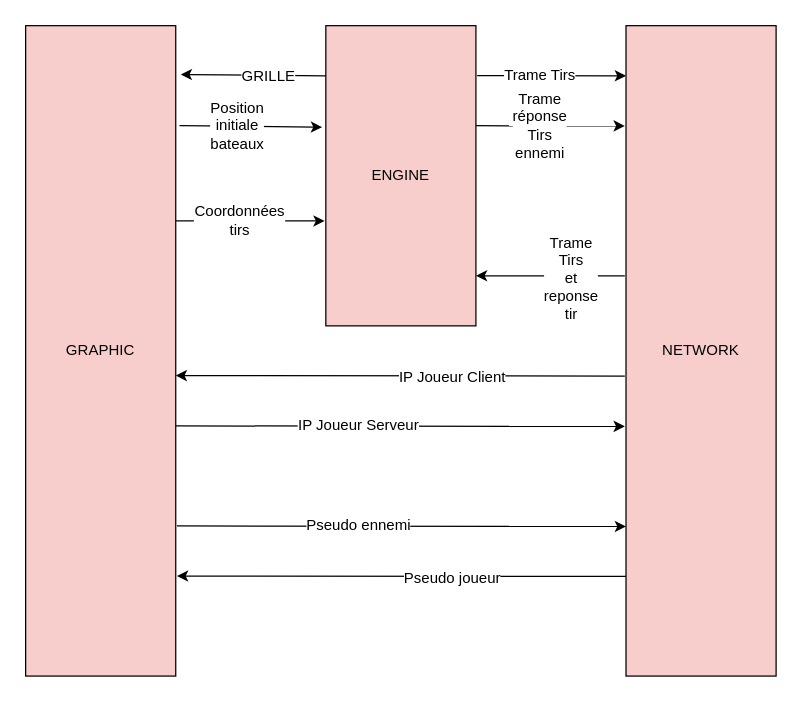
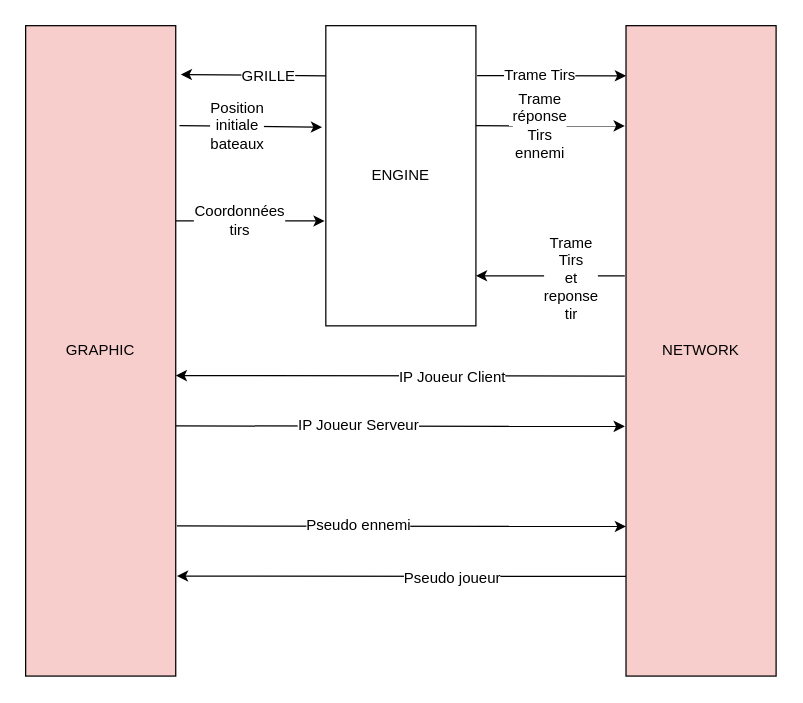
- <mxCell id="2" value="ENGINE" style="rounded=0;whiteSpace=wrap;html=1;fillColor=#f8cecc;" vertex="1" parent="1"><mxGeometry x="260" y="20" width="120" height="240" as="geometry" /></mxCell>
+ <mxCell id="2" value="ENGINE" style="rounded=0;whiteSpace=wrap;html=1;" vertex="1" parent="1"><mxGeometry x="260" y="20" width="120" height="240" as="geometry" /></mxCell>
